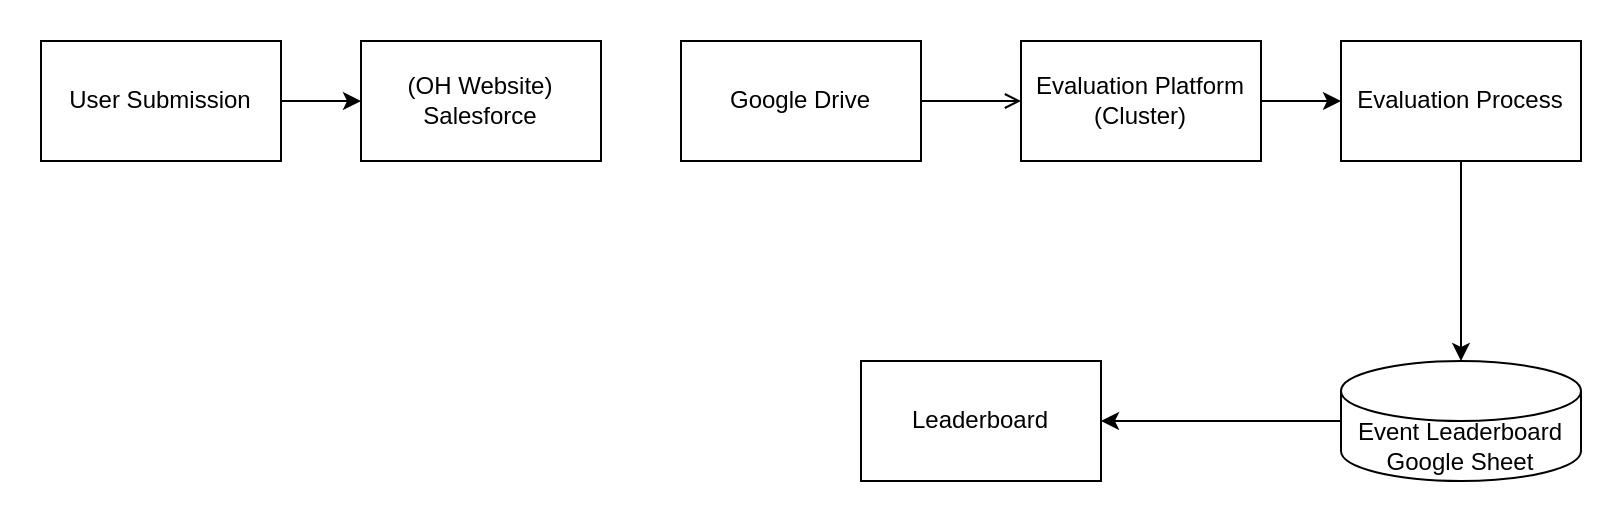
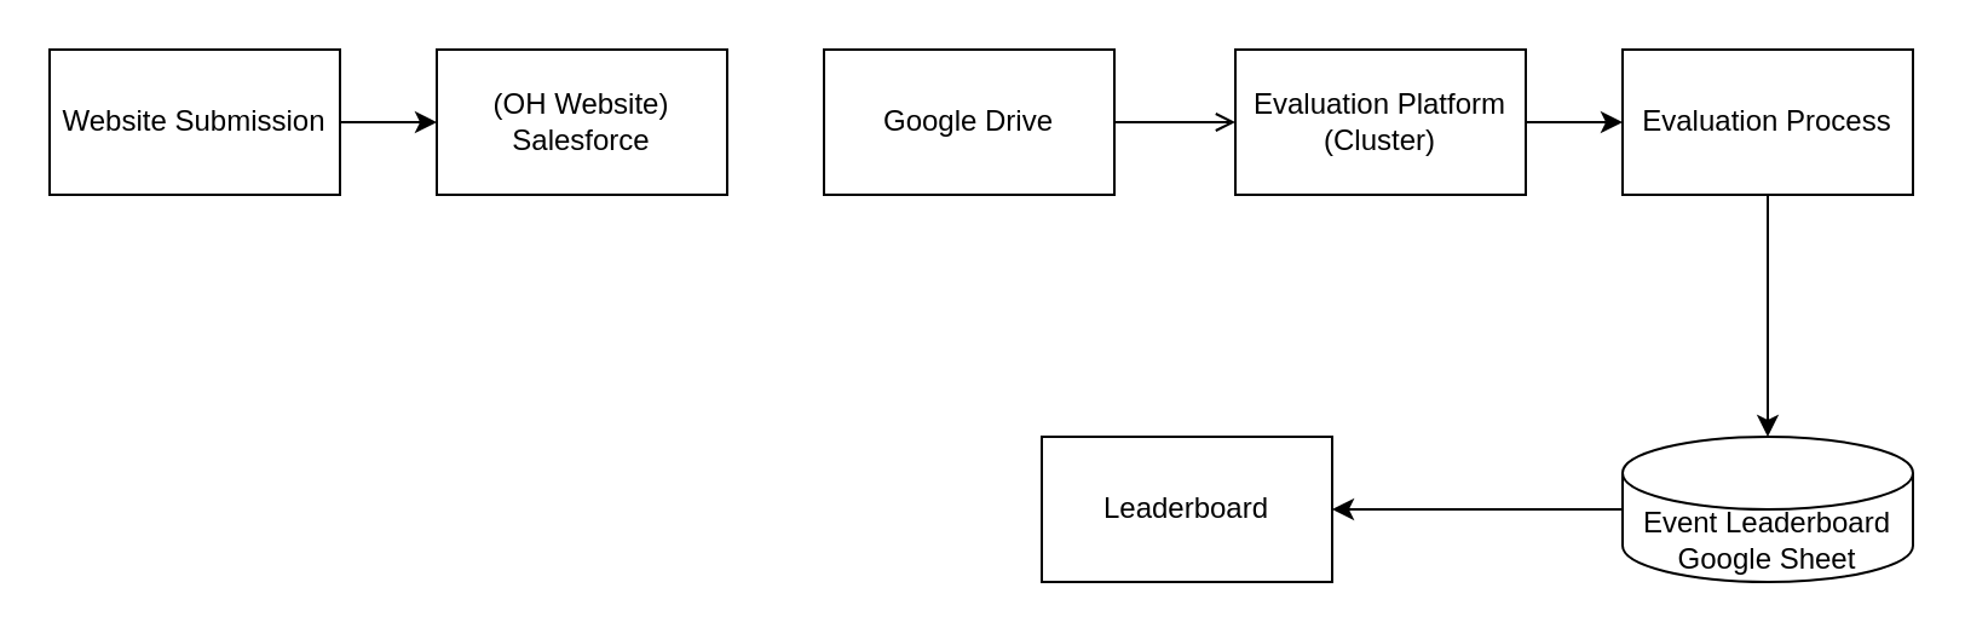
- <mxCell id="8" value="User Submission" style="rounded=0;whiteSpace=wrap;html=1;" vertex="1" parent="1"><mxGeometry x="20" y="20" width="120" height="60" as="geometry" /></mxCell>
+ <mxCell id="8" value="Website Submission" style="rounded=0;whiteSpace=wrap;html=1;" vertex="1" parent="1"><mxGeometry x="20" y="20" width="120" height="60" as="geometry" /></mxCell>
